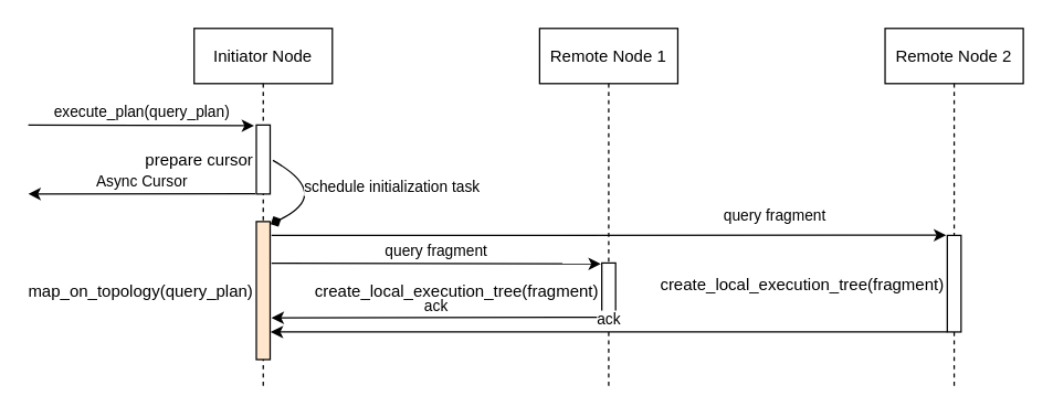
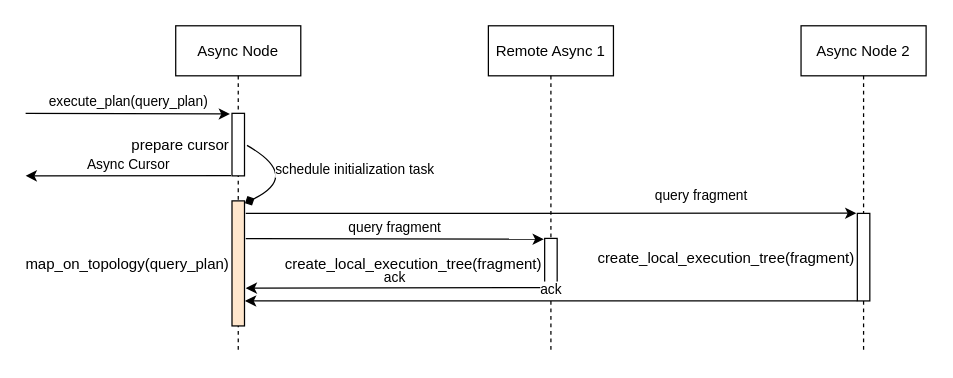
- <mxCell id="3" value="Initiator Node" style="shape=umlLifeline;perimeter=lifelinePerimeter;container=1;collapsible=0;recursiveResize=0;rounded=0;shadow=0;strokeWidth=1;" vertex="1" parent="1"><mxGeometry x="140" y="20" width="100" height="260" as="geometry" /></mxCell>
+ <mxCell id="3" value="Async Node" style="shape=umlLifeline;perimeter=lifelinePerimeter;container=1;collapsible=0;recursiveResize=0;rounded=0;shadow=0;strokeWidth=1;" vertex="1" parent="1"><mxGeometry x="140" y="20" width="100" height="260" as="geometry" /></mxCell>
- <mxCell id="8" value="Remote Node 1" style="shape=umlLifeline;perimeter=lifelinePerimeter;container=1;collapsible=0;recursiveResize=0;rounded=0;shadow=0;strokeWidth=1;" vertex="1" parent="1"><mxGeometry x="390" y="20" width="100" height="260" as="geometry" /></mxCell>
+ <mxCell id="8" value="Remote Async 1" style="shape=umlLifeline;perimeter=lifelinePerimeter;container=1;collapsible=0;recursiveResize=0;rounded=0;shadow=0;strokeWidth=1;" vertex="1" parent="1"><mxGeometry x="390" y="20" width="100" height="260" as="geometry" /></mxCell>
- <mxCell id="10" value="Remote Node 2" style="shape=umlLifeline;perimeter=lifelinePerimeter;container=1;collapsible=0;recursiveResize=0;rounded=0;shadow=0;strokeWidth=1;" vertex="1" parent="1"><mxGeometry x="640" y="20" width="100" height="260" as="geometry" /></mxCell>
+ <mxCell id="10" value="Async Node 2" style="shape=umlLifeline;perimeter=lifelinePerimeter;container=1;collapsible=0;recursiveResize=0;rounded=0;shadow=0;strokeWidth=1;" vertex="1" parent="1"><mxGeometry x="640" y="20" width="100" height="260" as="geometry" /></mxCell>
